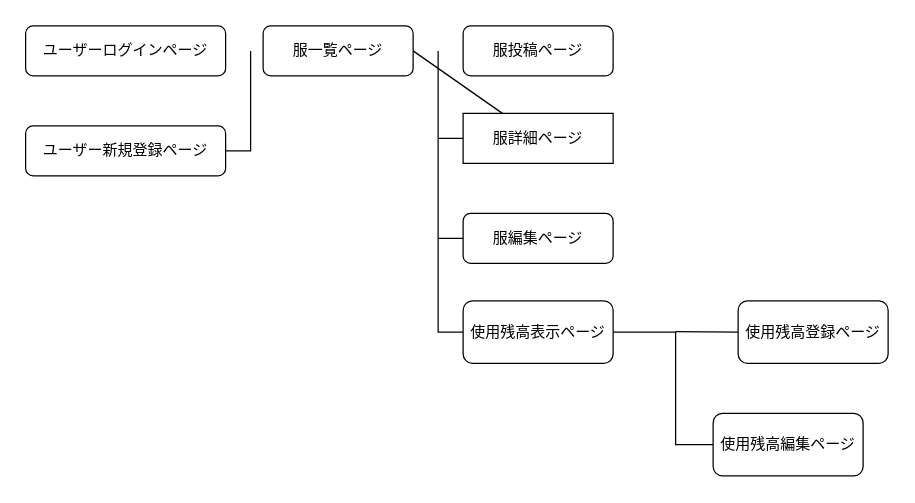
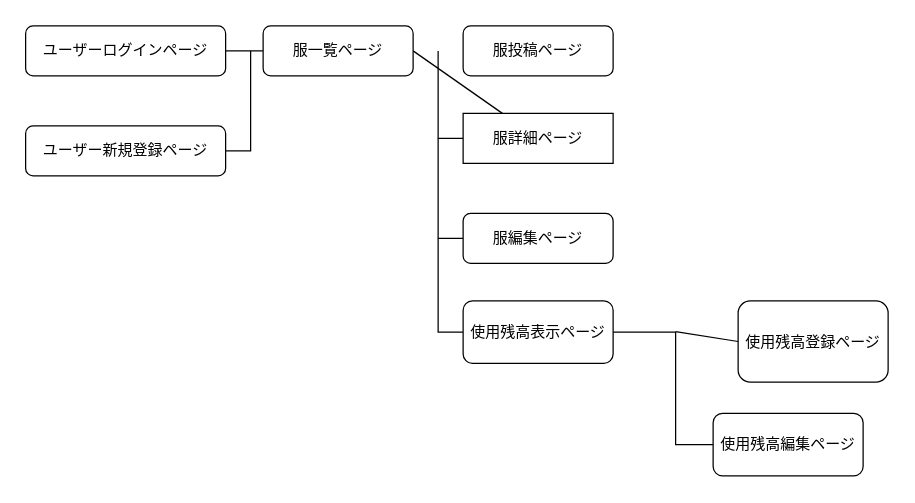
+ <mxCell id="2" style="edgeStyle=none;html=1;exitX=1;exitY=0.5;exitDx=0;exitDy=0;entryX=0;entryY=0.5;entryDx=0;entryDy=0;endArrow=none;endFill=0;" edge="1" parent="1" source="3" target="7"><mxGeometry relative="1" as="geometry" /></mxCell>
- <mxCell id="17" value="使用残高登録ページ" style="rounded=1;whiteSpace=wrap;html=1;" vertex="1" parent="1"><mxGeometry x="590" y="240" width="120" height="50" as="geometry" /></mxCell>
+ <mxCell id="17" value="使用残高登録ページ" style="rounded=1;whiteSpace=wrap;html=1;" vertex="1" parent="1"><mxGeometry x="590" y="240" width="120" height="65" as="geometry" /></mxCell>
